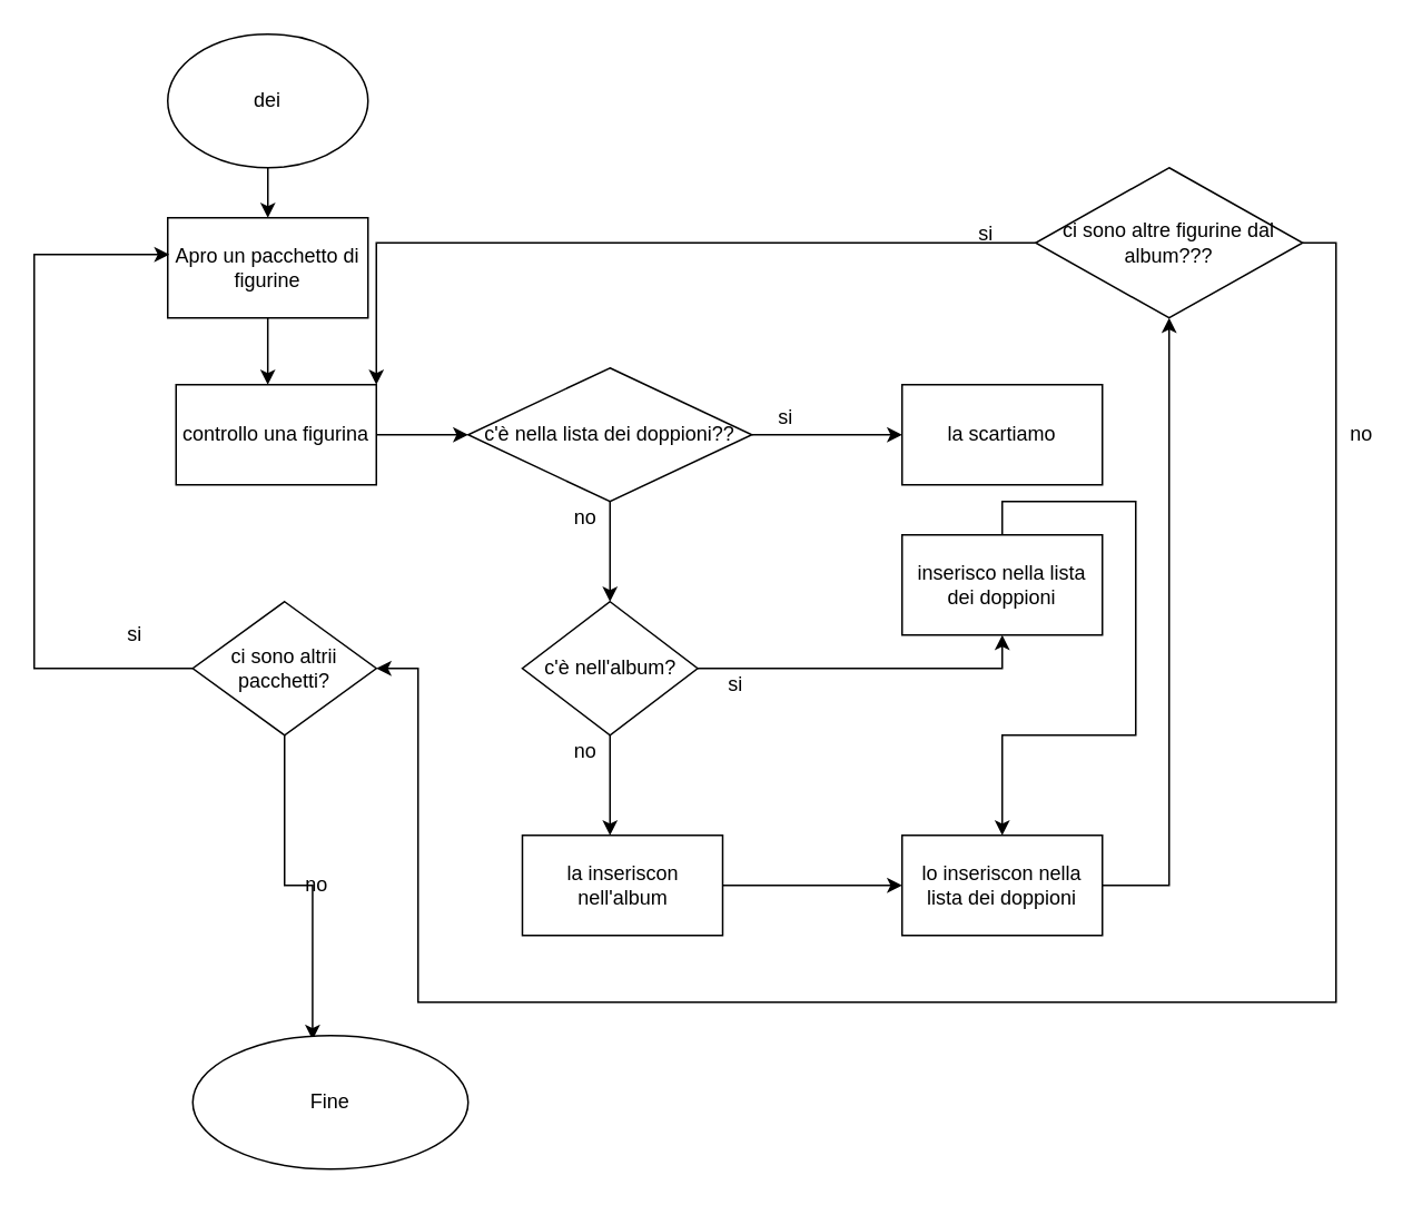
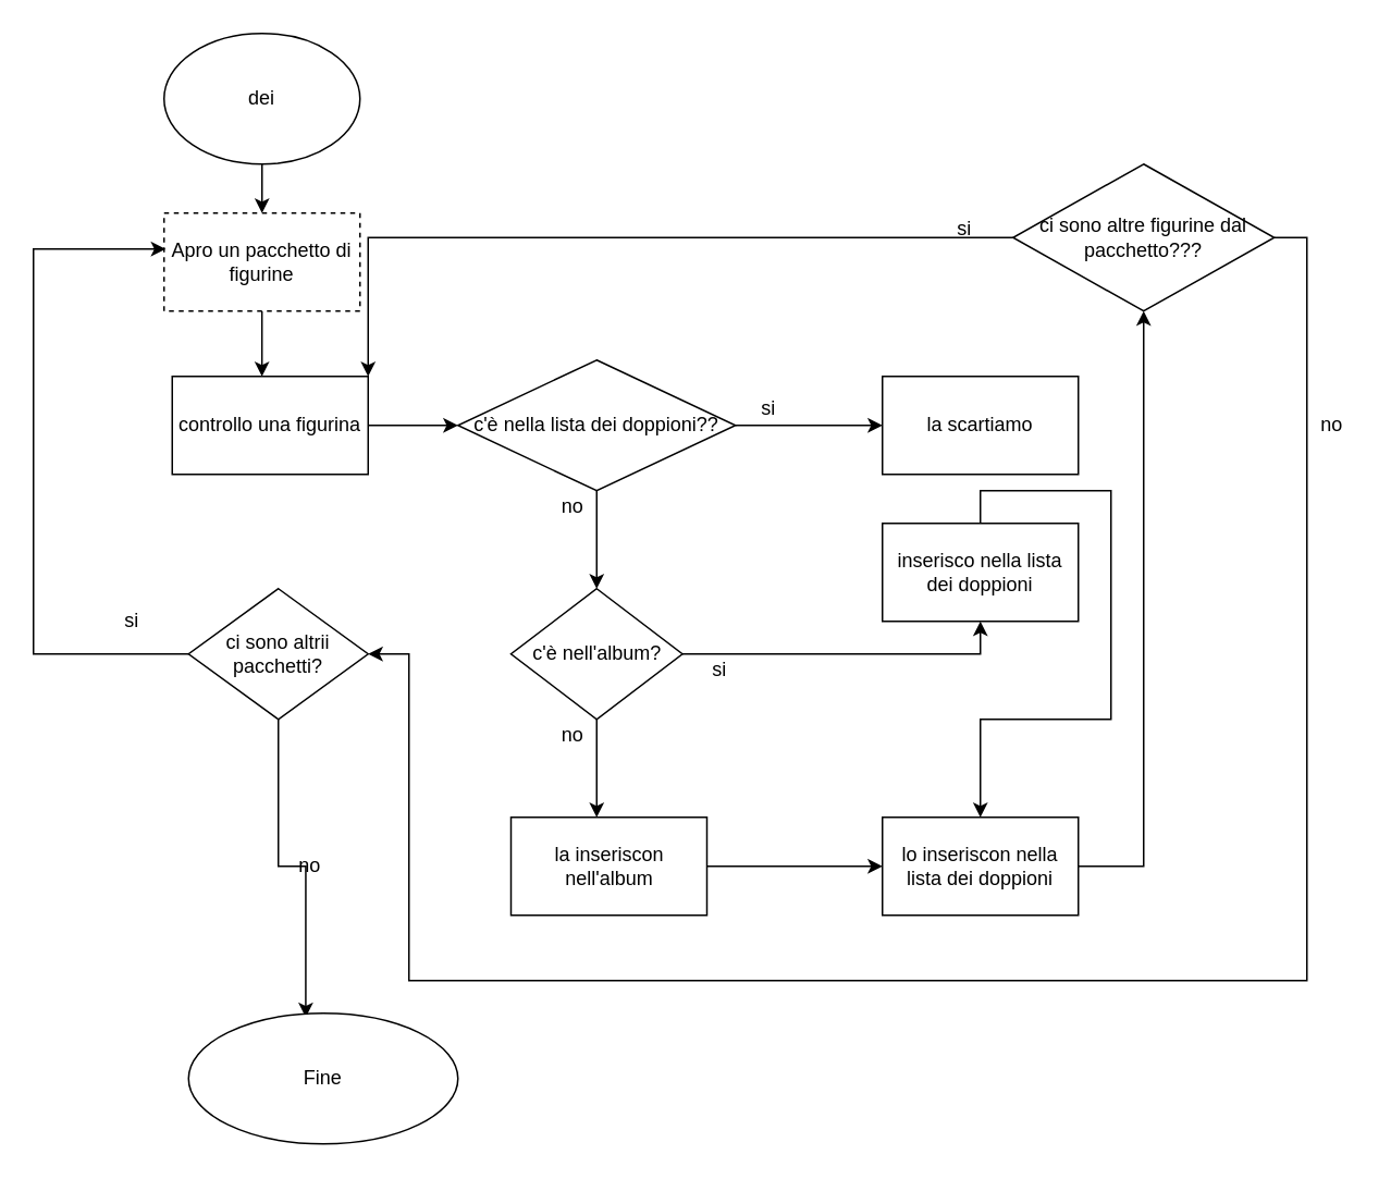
- <mxCell id="30" value="ci sono altre figurine dal album???" style="rhombus;whiteSpace=wrap;html=1;" vertex="1" parent="1"><mxGeometry x="620" y="100" width="160" height="90" as="geometry" /></mxCell>
+ <mxCell id="30" value="ci sono altre figurine dal pacchetto???" style="rhombus;whiteSpace=wrap;html=1;" vertex="1" parent="1"><mxGeometry x="620" y="100" width="160" height="90" as="geometry" /></mxCell>
- <mxCell id="5" value="Apro un pacchetto di figurine" style="rounded=0;whiteSpace=wrap;html=1;" vertex="1" parent="1"><mxGeometry x="100" y="130" width="120" height="60" as="geometry" /></mxCell>
+ <mxCell id="5" value="Apro un pacchetto di figurine" style="rounded=0;whiteSpace=wrap;html=1;dashed=1;" vertex="1" parent="1"><mxGeometry x="100" y="130" width="120" height="60" as="geometry" /></mxCell>
